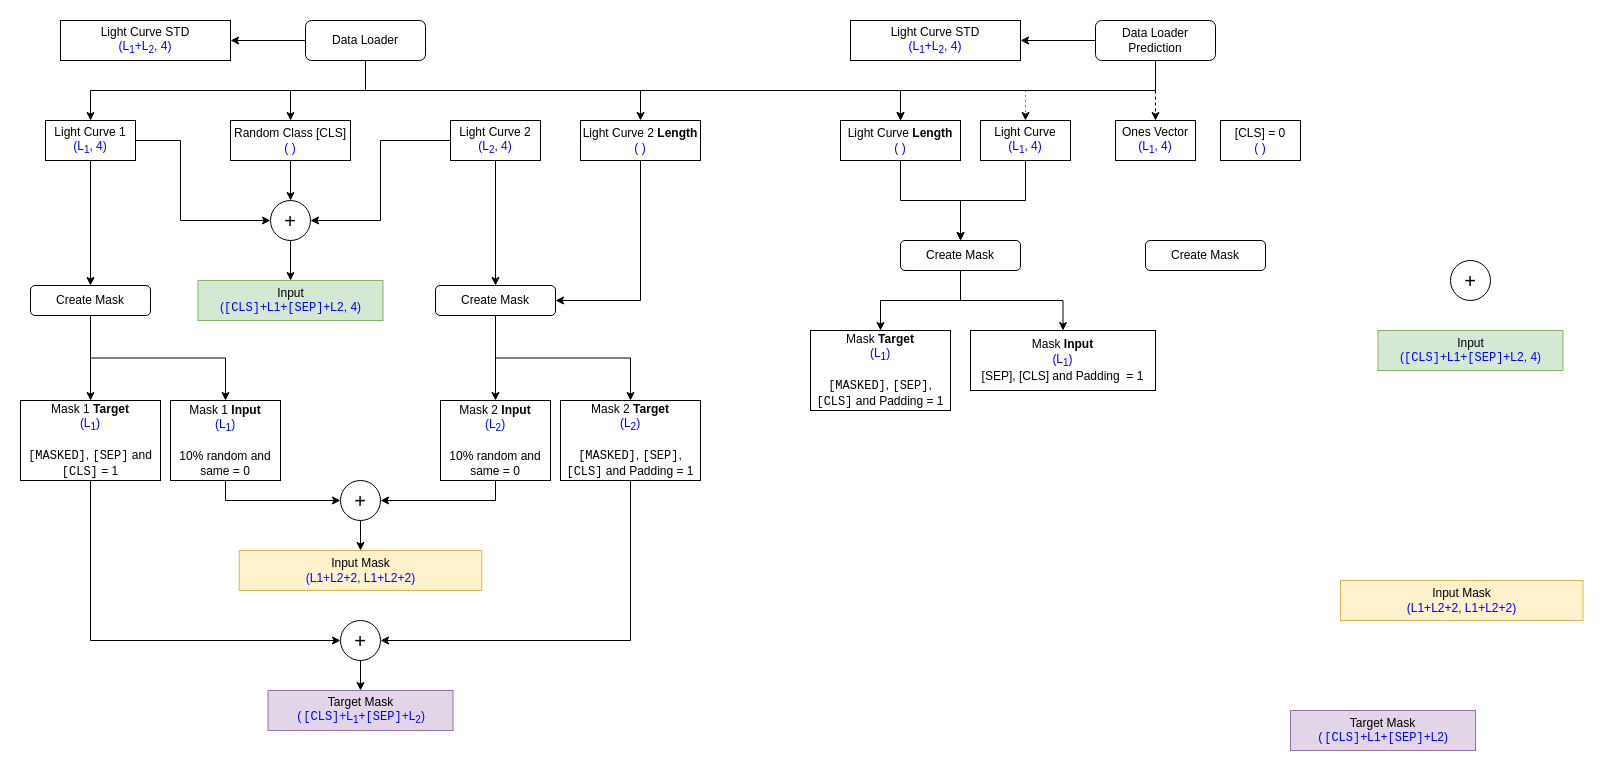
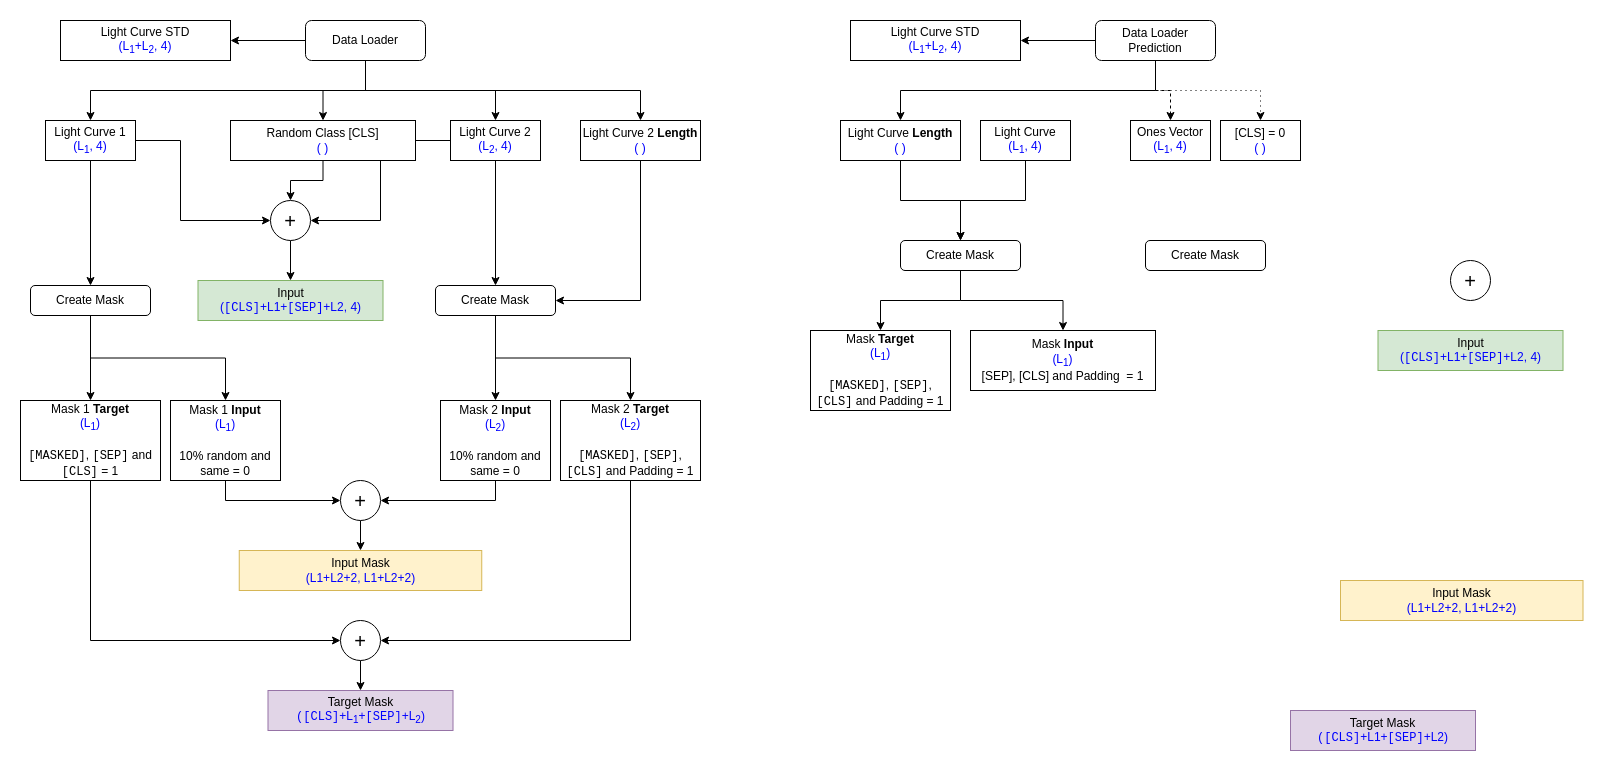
- <mxCell id="2" style="edgeStyle=orthogonalEdgeStyle;rounded=0;orthogonalLoop=1;jettySize=auto;html=1;exitX=0.5;exitY=1;exitDx=0;exitDy=0;" edge="1" parent="1" source="7" target="62"><mxGeometry relative="1" as="geometry"><mxPoint x="455" y="120" as="targetPoint" /></mxGeometry></mxCell>
+ <mxCell id="2" style="edgeStyle=orthogonalEdgeStyle;rounded=0;orthogonalLoop=1;jettySize=auto;html=1;exitX=0.5;exitY=1;exitDx=0;exitDy=0;entryX=0.5;entryY=0;entryDx=0;entryDy=0;" edge="1" parent="1" source="7" target="35"><mxGeometry relative="1" as="geometry"><mxPoint x="455" y="120" as="targetPoint" /></mxGeometry></mxCell>
- <mxCell id="43" style="edgeStyle=orthogonalEdgeStyle;rounded=0;orthogonalLoop=1;jettySize=auto;html=1;exitX=0.5;exitY=1;exitDx=0;exitDy=0;dashed=1;dashPattern=1 4;" edge="1" parent="1" source="46" target="48"><mxGeometry relative="1" as="geometry" /></mxCell>
+ <mxCell id="43" style="edgeStyle=orthogonalEdgeStyle;rounded=0;orthogonalLoop=1;jettySize=auto;html=1;exitX=0.5;exitY=1;exitDx=0;exitDy=0;entryX=0.5;entryY=0;entryDx=0;entryDy=0;dashed=1;dashPattern=1 4;" edge="1" parent="1" source="46" target="57"><mxGeometry relative="1" as="geometry" /></mxCell>
- <mxCell id="33" value="&lt;div&gt;Random Class [CLS]&lt;/div&gt;&lt;div&gt;&lt;font color=&quot;#0000FF&quot;&gt;( )&lt;/font&gt;&lt;br&gt;&lt;/div&gt;" style="rounded=0;whiteSpace=wrap;html=1;" vertex="1" parent="1"><mxGeometry x="230" y="120" width="120" height="40" as="geometry" /></mxCell>
+ <mxCell id="33" value="&lt;div&gt;Random Class [CLS]&lt;/div&gt;&lt;div&gt;&lt;font color=&quot;#0000FF&quot;&gt;( )&lt;/font&gt;&lt;br&gt;&lt;/div&gt;" style="rounded=0;whiteSpace=wrap;html=1;" vertex="1" parent="1"><mxGeometry x="230" y="120" width="185" height="40" as="geometry" /></mxCell>
- <mxCell id="60" value="&lt;div&gt;Ones Vector&lt;br&gt;&lt;/div&gt;&lt;div&gt;&lt;font color=&quot;#0000FF&quot;&gt;(&lt;/font&gt;&lt;font color=&quot;#0000FF&quot;&gt;&lt;font color=&quot;#0000FF&quot;&gt;L&lt;sub&gt;1&lt;/sub&gt;&lt;/font&gt;, 4)&lt;/font&gt;&lt;br&gt;&lt;/div&gt;" style="rounded=0;whiteSpace=wrap;html=1;" vertex="1" parent="1"><mxGeometry x="1115" y="120" width="80" height="40" as="geometry" /></mxCell>
+ <mxCell id="60" value="&lt;div&gt;Ones Vector&lt;br&gt;&lt;/div&gt;&lt;div&gt;&lt;font color=&quot;#0000FF&quot;&gt;(&lt;/font&gt;&lt;font color=&quot;#0000FF&quot;&gt;&lt;font color=&quot;#0000FF&quot;&gt;L&lt;sub&gt;1&lt;/sub&gt;&lt;/font&gt;, 4)&lt;/font&gt;&lt;br&gt;&lt;/div&gt;" style="rounded=0;whiteSpace=wrap;html=1;" vertex="1" parent="1"><mxGeometry x="1130" y="120" width="80" height="40" as="geometry" /></mxCell>
